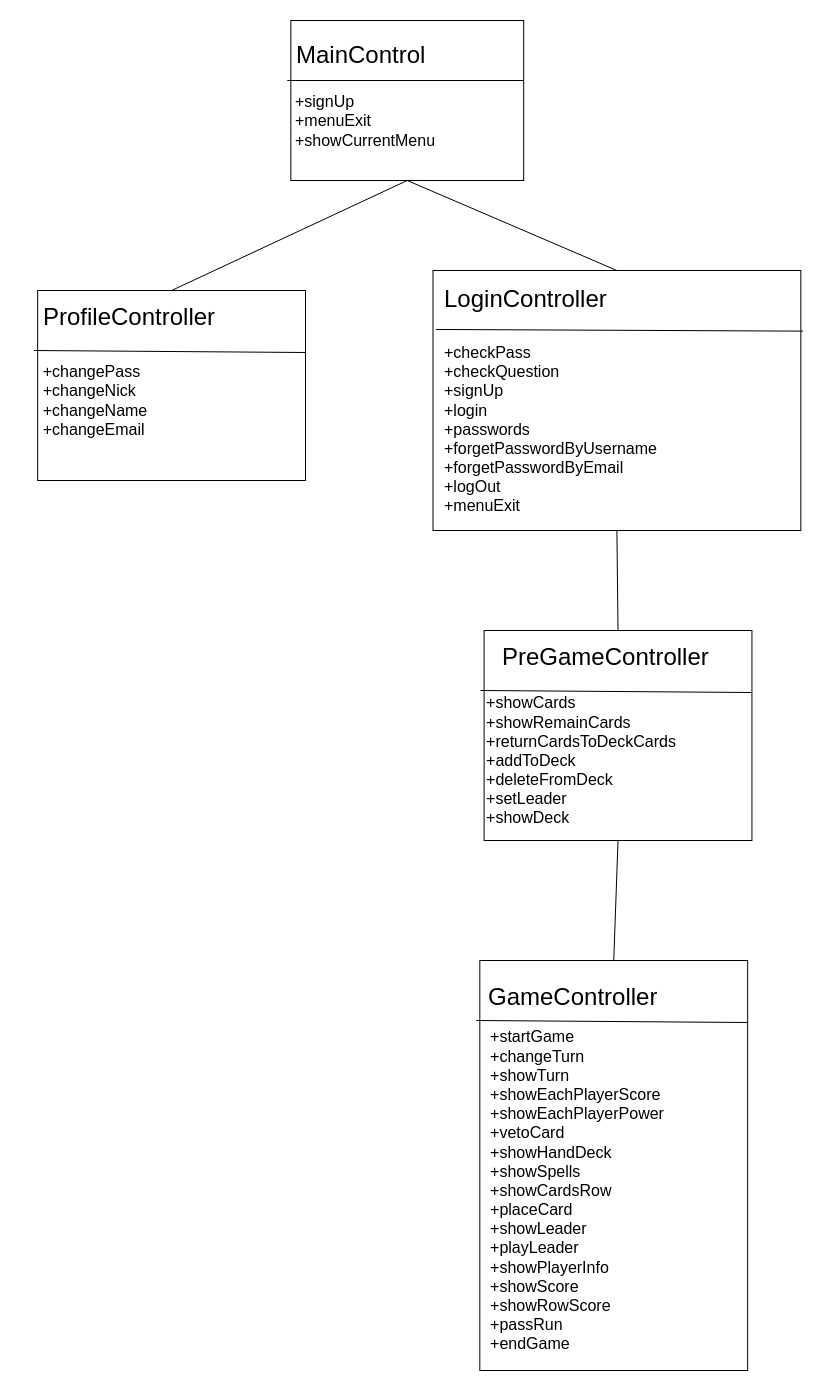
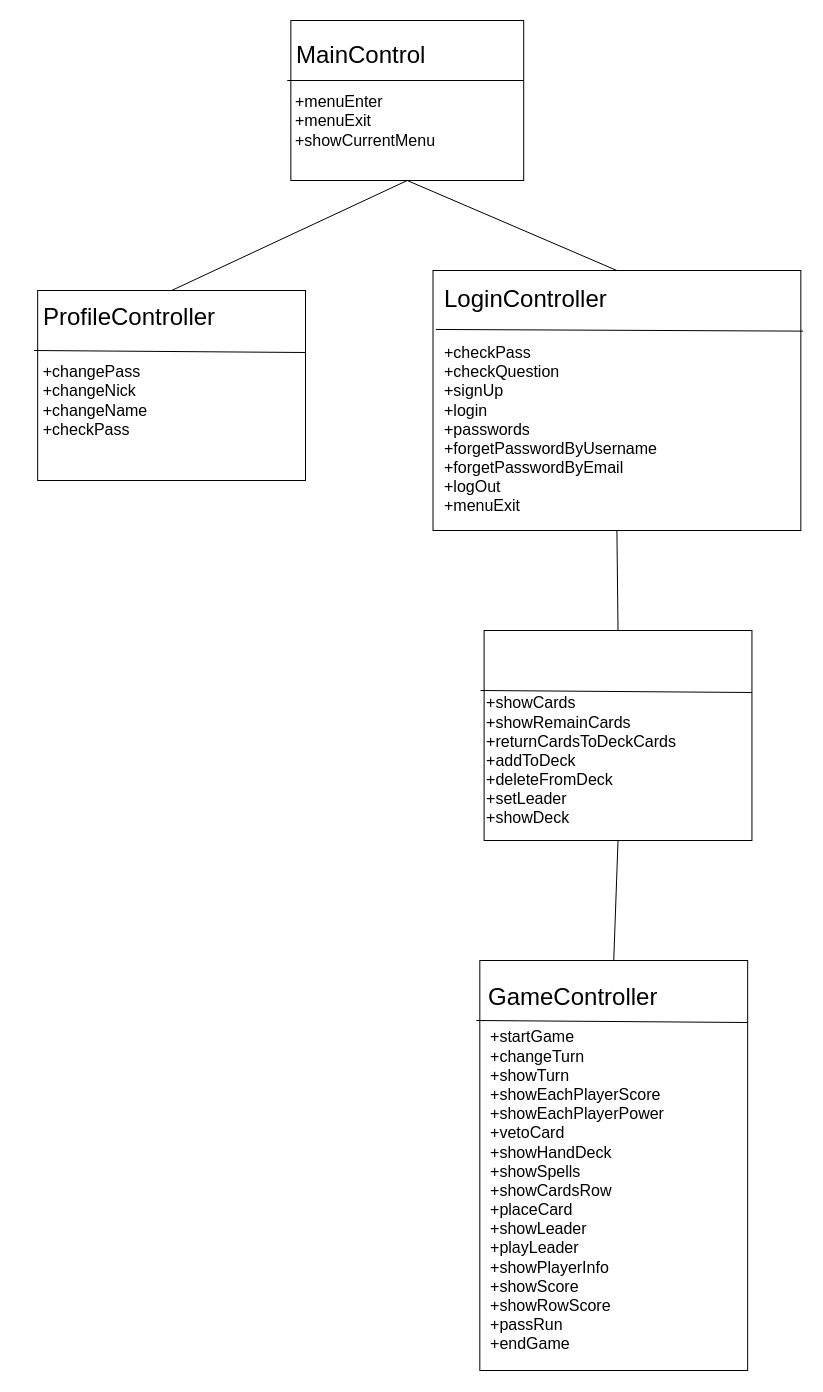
- <mxCell id="8" value="&lt;div style=&quot;border-color: var(--border-color); text-align: left;&quot;&gt;&lt;span style=&quot;font-size: 16px;&quot;&gt;+signUp&lt;/span&gt;&lt;/div&gt;&lt;div style=&quot;border-color: var(--border-color); text-align: left;&quot;&gt;&lt;span style=&quot;font-size: 16px;&quot;&gt;+menuExit&lt;/span&gt;&lt;/div&gt;&lt;div style=&quot;border-color: var(--border-color); text-align: left;&quot;&gt;&lt;span style=&quot;font-size: 16px;&quot;&gt;+showCurrentMenu&lt;/span&gt;&lt;/div&gt;&lt;div style=&quot;border-color: var(--border-color); text-align: left;&quot;&gt;&lt;span style=&quot;font-size: 16px;&quot;&gt;&lt;br&gt;&lt;/span&gt;&lt;/div&gt;" style="text;html=1;align=center;verticalAlign=middle;whiteSpace=wrap;rounded=0;" vertex="1" parent="1"><mxGeometry x="290.34" y="50" width="150" height="160" as="geometry" /></mxCell>
+ <mxCell id="8" value="&lt;div style=&quot;border-color: var(--border-color); text-align: left;&quot;&gt;&lt;span style=&quot;font-size: 16px;&quot;&gt;+menuEnter&lt;/span&gt;&lt;/div&gt;&lt;div style=&quot;border-color: var(--border-color); text-align: left;&quot;&gt;&lt;span style=&quot;font-size: 16px;&quot;&gt;+menuExit&lt;/span&gt;&lt;/div&gt;&lt;div style=&quot;border-color: var(--border-color); text-align: left;&quot;&gt;&lt;span style=&quot;font-size: 16px;&quot;&gt;+showCurrentMenu&lt;/span&gt;&lt;/div&gt;&lt;div style=&quot;border-color: var(--border-color); text-align: left;&quot;&gt;&lt;span style=&quot;font-size: 16px;&quot;&gt;&lt;br&gt;&lt;/span&gt;&lt;/div&gt;" style="text;html=1;align=center;verticalAlign=middle;whiteSpace=wrap;rounded=0;" vertex="1" parent="1"><mxGeometry x="290.34" y="50" width="150" height="160" as="geometry" /></mxCell>
- <mxCell id="5" value="&lt;div style=&quot;border-color: var(--border-color); text-align: left;&quot;&gt;&lt;font style=&quot;border-color: var(--border-color); font-size: 16px;&quot;&gt;+changePass&lt;/font&gt;&lt;/div&gt;&lt;div style=&quot;border-color: var(--border-color); text-align: left;&quot;&gt;&lt;font size=&quot;3&quot; style=&quot;border-color: var(--border-color);&quot;&gt;+changeNick&lt;br style=&quot;border-color: var(--border-color);&quot;&gt;&lt;/font&gt;&lt;/div&gt;&lt;div style=&quot;border-color: var(--border-color); text-align: left;&quot;&gt;&lt;font style=&quot;border-color: var(--border-color);&quot; size=&quot;3&quot;&gt;+changeName&lt;br style=&quot;border-color: var(--border-color);&quot;&gt;&lt;/font&gt;&lt;/div&gt;&lt;div style=&quot;border-color: var(--border-color); text-align: left;&quot;&gt;&lt;font style=&quot;border-color: var(--border-color);&quot; size=&quot;3&quot;&gt;+changeEmail&lt;/font&gt;&lt;/div&gt;" style="text;html=1;align=center;verticalAlign=middle;whiteSpace=wrap;rounded=0;" vertex="1" parent="1"><mxGeometry x="20" y="320" width="150" height="160" as="geometry" /></mxCell>
+ <mxCell id="5" value="&lt;div style=&quot;border-color: var(--border-color); text-align: left;&quot;&gt;&lt;font style=&quot;border-color: var(--border-color); font-size: 16px;&quot;&gt;+changePass&lt;/font&gt;&lt;/div&gt;&lt;div style=&quot;border-color: var(--border-color); text-align: left;&quot;&gt;&lt;font size=&quot;3&quot; style=&quot;border-color: var(--border-color);&quot;&gt;+changeNick&lt;br style=&quot;border-color: var(--border-color);&quot;&gt;&lt;/font&gt;&lt;/div&gt;&lt;div style=&quot;border-color: var(--border-color); text-align: left;&quot;&gt;&lt;font style=&quot;border-color: var(--border-color);&quot; size=&quot;3&quot;&gt;+changeName&lt;br style=&quot;border-color: var(--border-color);&quot;&gt;&lt;/font&gt;&lt;/div&gt;&lt;div style=&quot;border-color: var(--border-color); text-align: left;&quot;&gt;&lt;font style=&quot;border-color: var(--border-color);&quot; size=&quot;3&quot;&gt;+checkPass&lt;/font&gt;&lt;/div&gt;" style="text;html=1;align=center;verticalAlign=middle;whiteSpace=wrap;rounded=0;" vertex="1" parent="1"><mxGeometry x="20" y="320" width="150" height="160" as="geometry" /></mxCell>
- <mxCell id="18" value="&lt;font style=&quot;font-size: 24px;&quot;&gt;PreGameController&lt;/font&gt;" style="text;strokeColor=none;fillColor=none;align=left;verticalAlign=middle;spacingLeft=4;spacingRight=4;overflow=hidden;points=[[0,0.5],[1,0.5]];portConstraint=eastwest;rotatable=0;whiteSpace=wrap;html=1;" vertex="1" parent="1"><mxGeometry x="496.44" y="640" width="230" height="30" as="geometry" /></mxCell>
